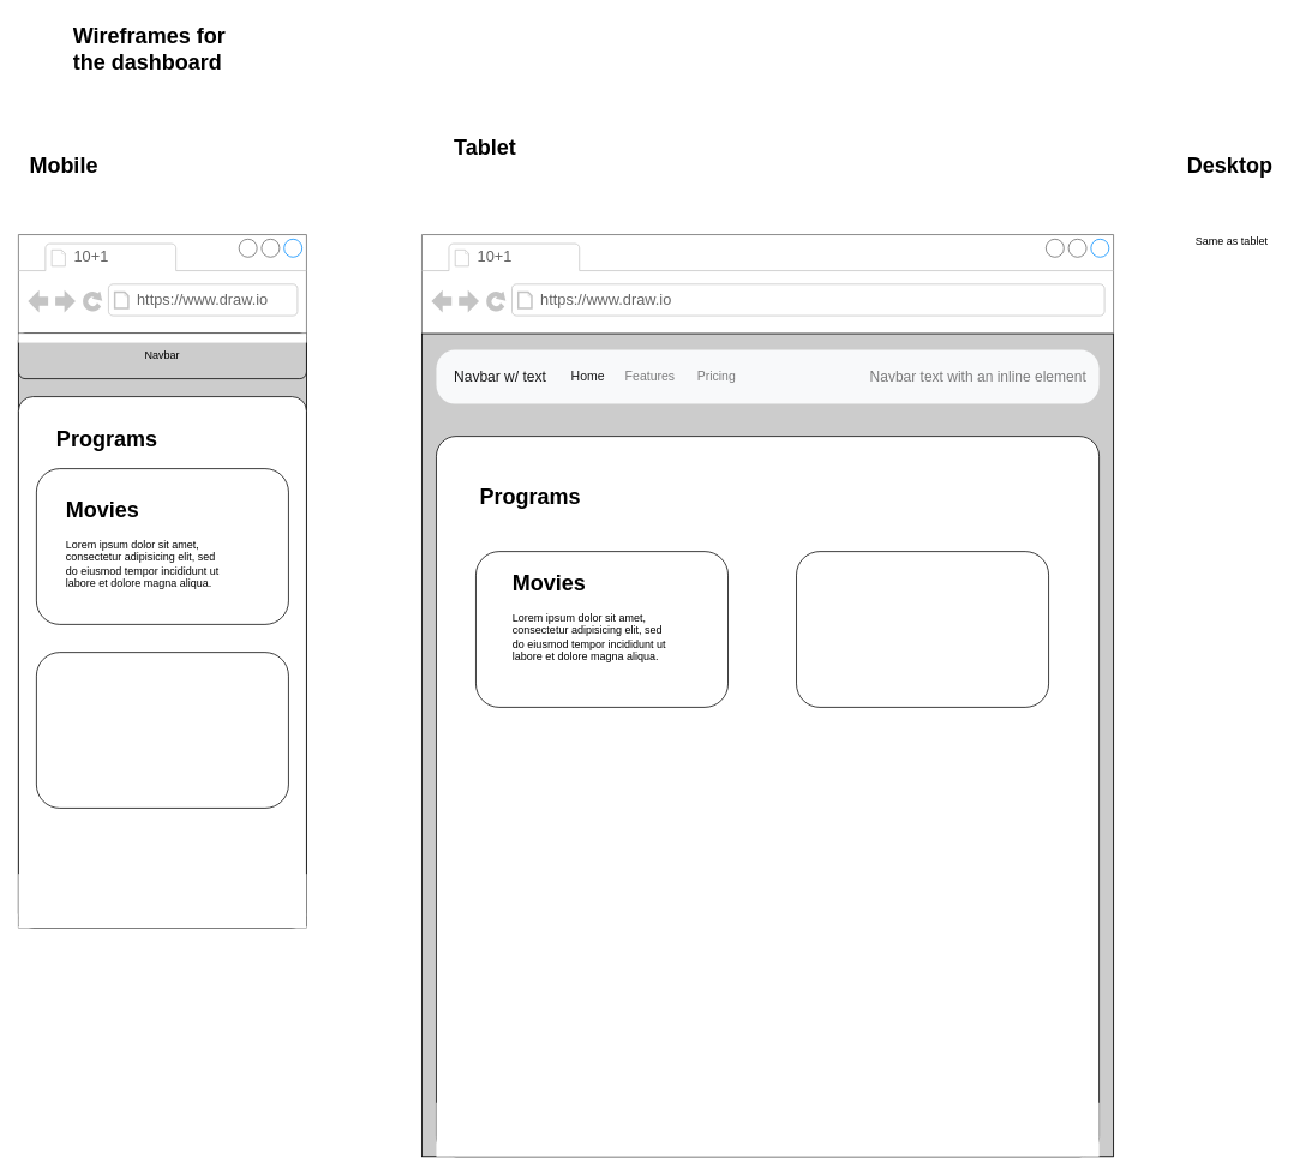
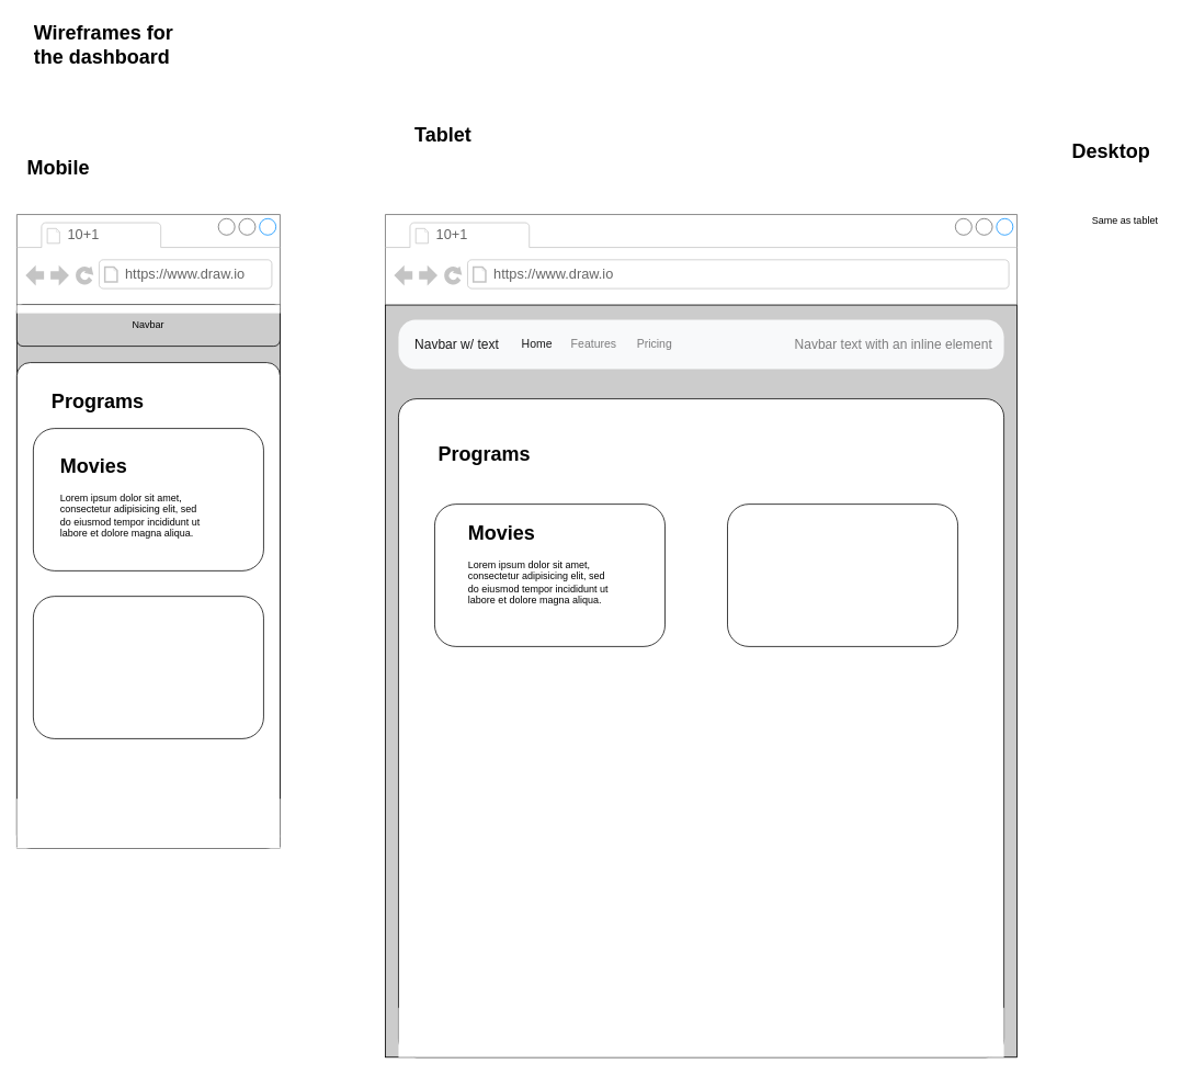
- <mxCell id="15" value="&lt;h1&gt;Wireframes for the dashboard&lt;/h1&gt;" style="text;html=1;strokeColor=none;fillColor=none;spacing=5;spacingTop=-20;whiteSpace=wrap;overflow=hidden;rounded=0;" vertex="1" parent="1"><mxGeometry x="76" y="20" width="190" height="120" as="geometry" /></mxCell>
+ <mxCell id="15" value="&lt;h1&gt;Wireframes for the dashboard&lt;/h1&gt;" style="text;html=1;strokeColor=none;fillColor=none;spacing=5;spacingTop=-20;whiteSpace=wrap;overflow=hidden;rounded=0;" vertex="1" parent="1"><mxGeometry x="36" y="20" width="190" height="120" as="geometry" /></mxCell>
- <mxCell id="16" value="Mobile" style="text;strokeColor=none;fillColor=none;html=1;fontSize=24;fontStyle=1;verticalAlign=middle;align=center;" vertex="1" parent="1"><mxGeometry x="20" y="164" width="100" height="40" as="geometry" /></mxCell>
+ <mxCell id="16" value="Mobile" style="text;strokeColor=none;fillColor=none;html=1;fontSize=24;fontStyle=1;verticalAlign=middle;align=center;" vertex="1" parent="1"><mxGeometry x="20" y="184" width="100" height="40" as="geometry" /></mxCell>
- <mxCell id="33" value="Desktop" style="text;strokeColor=none;fillColor=none;html=1;fontSize=24;fontStyle=1;verticalAlign=middle;align=center;" vertex="1" parent="1"><mxGeometry x="1315" y="164" width="100" height="40" as="geometry" /></mxCell>
+ <mxCell id="33" value="Desktop" style="text;strokeColor=none;fillColor=none;html=1;fontSize=24;fontStyle=1;verticalAlign=middle;align=center;" vertex="1" parent="1"><mxGeometry x="1300" y="164" width="100" height="40" as="geometry" /></mxCell>
